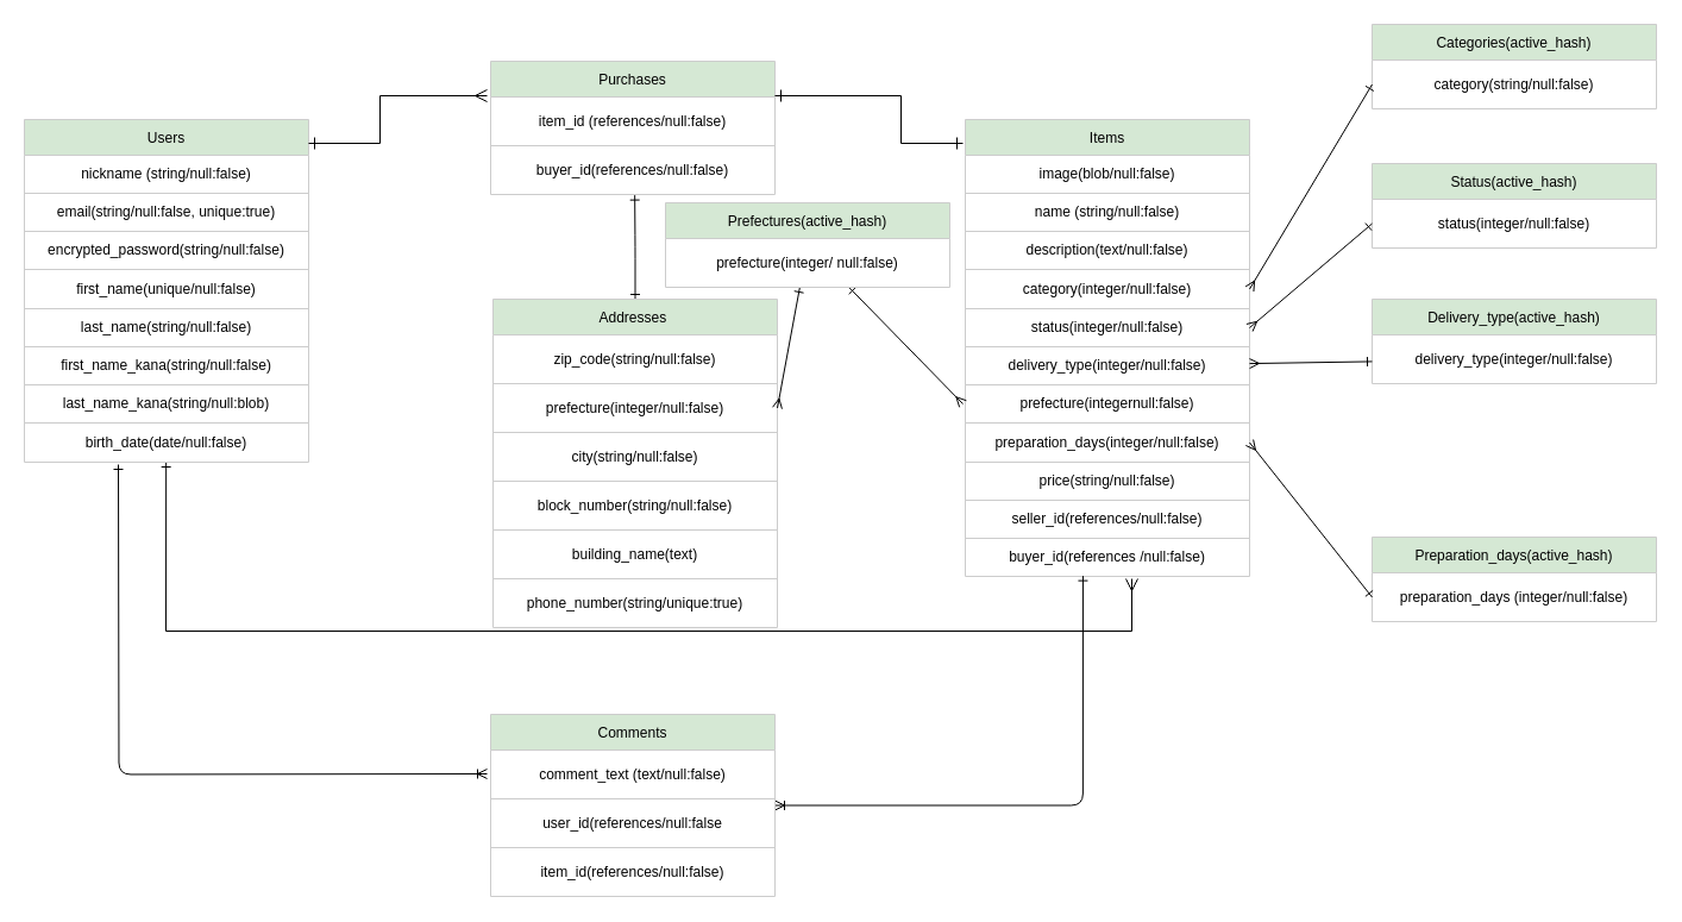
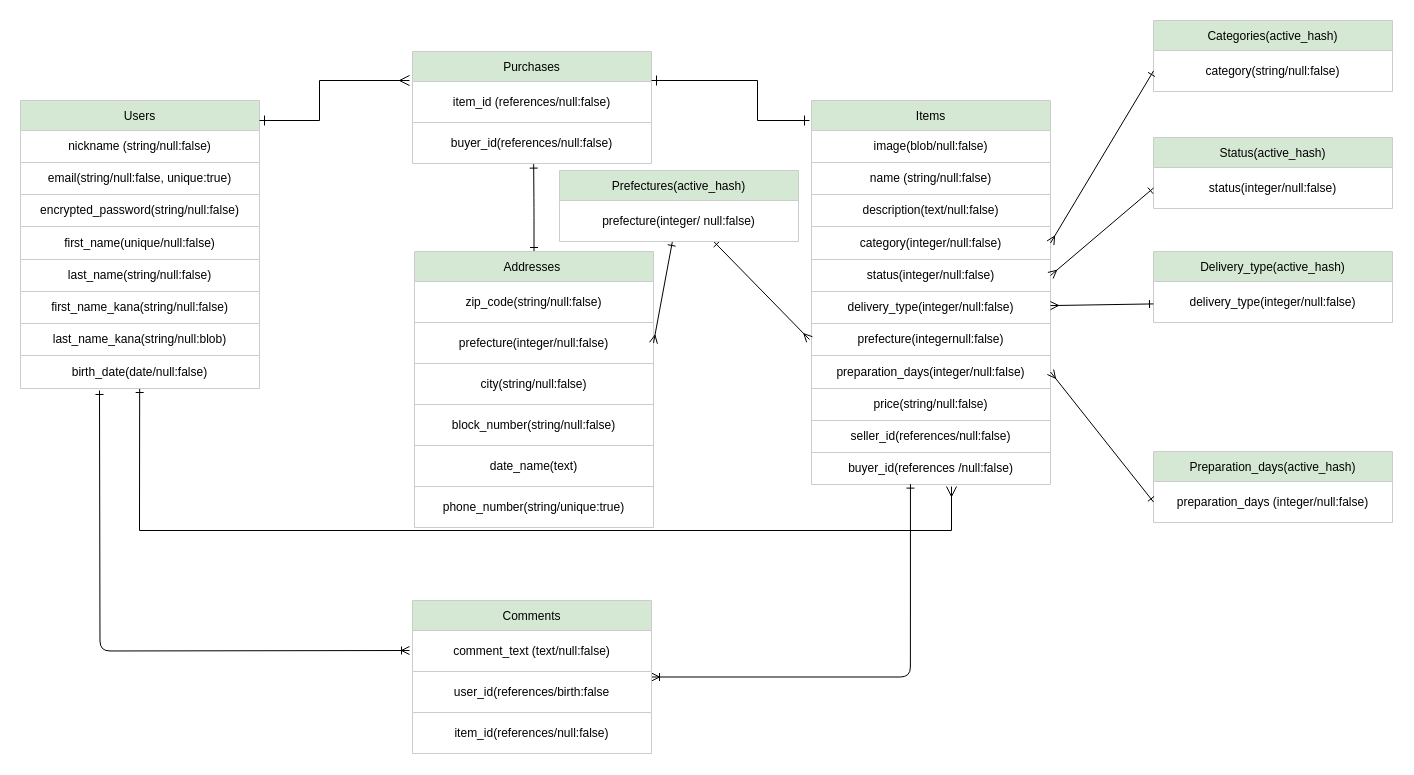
- <mxCell id="67" value="building_name(text)" style="shape=partialRectangle;html=1;whiteSpace=wrap;connectable=0;overflow=hidden;fillColor=none;top=0;left=0;bottom=0;right=0;pointerEvents=1;" parent="66" vertex="1"><mxGeometry width="239" height="41" as="geometry"><mxRectangle width="239" height="41" as="alternateBounds" /></mxGeometry></mxCell>
+ <mxCell id="67" value="date_name(text)" style="shape=partialRectangle;html=1;whiteSpace=wrap;connectable=0;overflow=hidden;fillColor=none;top=0;left=0;bottom=0;right=0;pointerEvents=1;" parent="66" vertex="1"><mxGeometry width="239" height="41" as="geometry"><mxRectangle width="239" height="41" as="alternateBounds" /></mxGeometry></mxCell>
- <mxCell id="53" value="user_id(references/null:false" style="shape=partialRectangle;html=1;whiteSpace=wrap;connectable=0;overflow=hidden;fillColor=none;top=0;left=0;bottom=0;right=0;pointerEvents=1;" parent="52" vertex="1"><mxGeometry width="239" height="41" as="geometry"><mxRectangle width="239" height="41" as="alternateBounds" /></mxGeometry></mxCell>
+ <mxCell id="53" value="user_id(references/birth:false" style="shape=partialRectangle;html=1;whiteSpace=wrap;connectable=0;overflow=hidden;fillColor=none;top=0;left=0;bottom=0;right=0;pointerEvents=1;" parent="52" vertex="1"><mxGeometry width="239" height="41" as="geometry"><mxRectangle width="239" height="41" as="alternateBounds" /></mxGeometry></mxCell>
